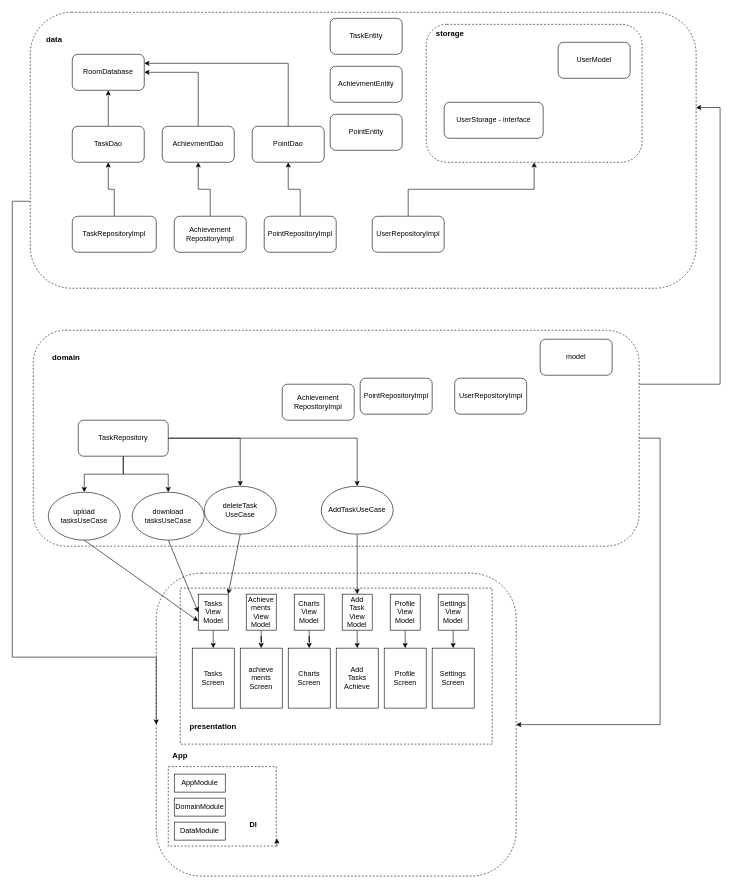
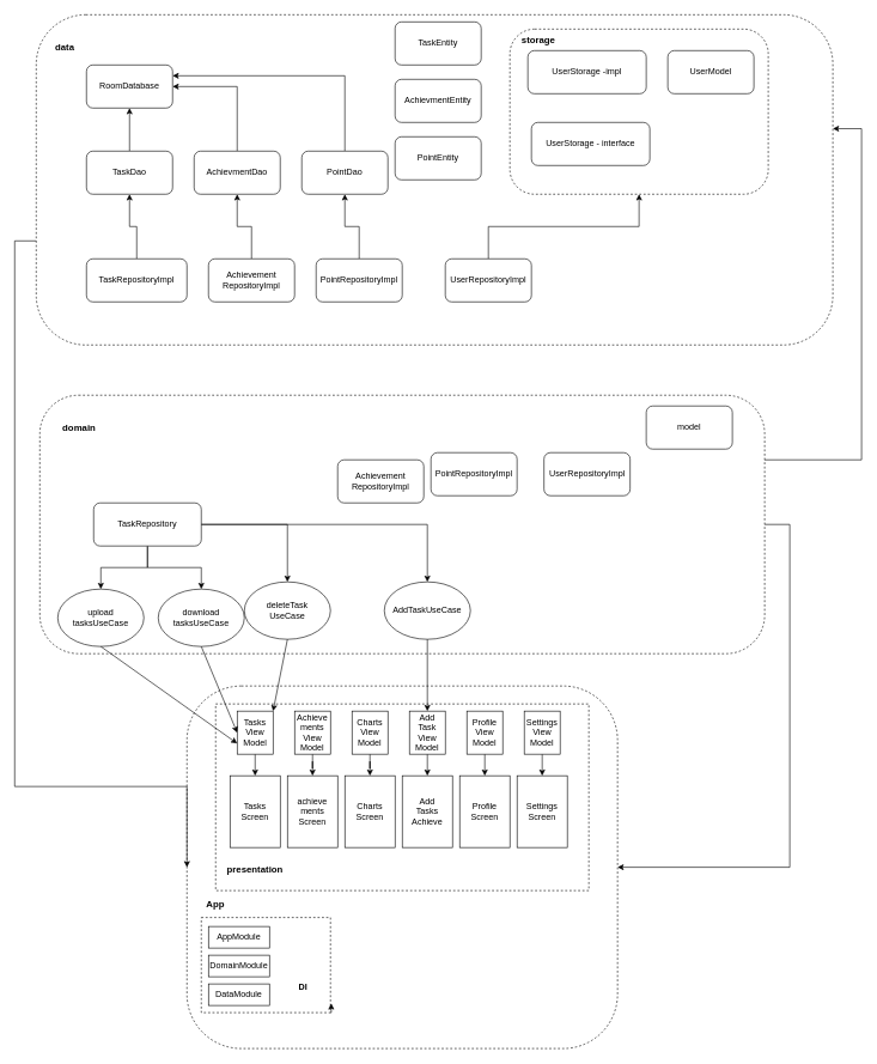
+ <mxCell id="26" value="UserStorage -impl" style="rounded=1;whiteSpace=wrap;html=1;" parent="1" vertex="1"><mxGeometry x="735" y="70" width="165" height="60" as="geometry" /></mxCell>
